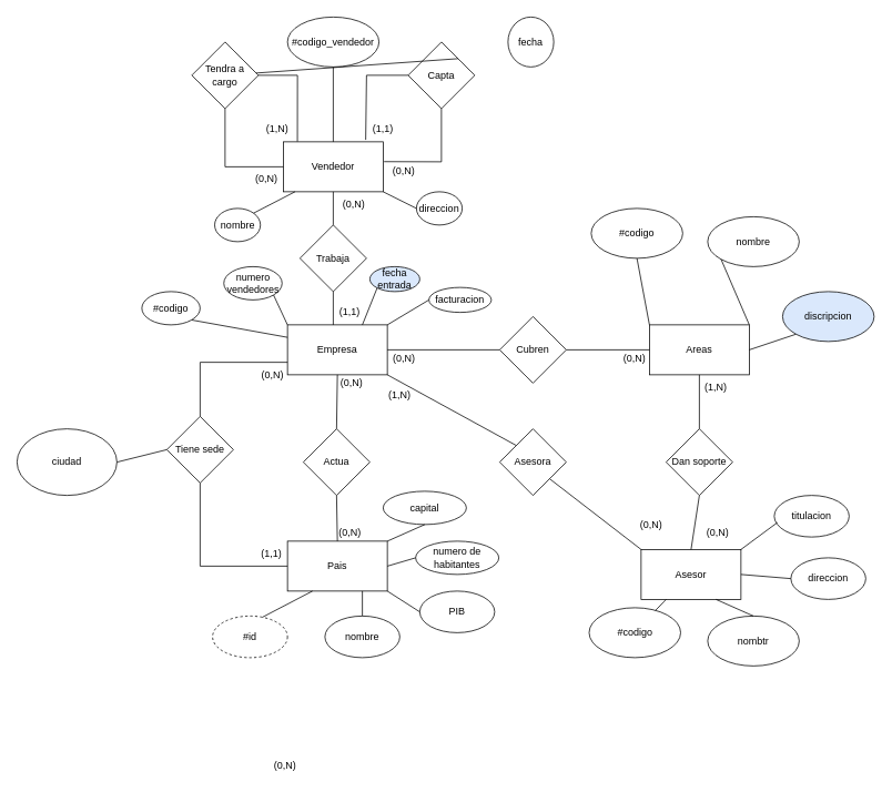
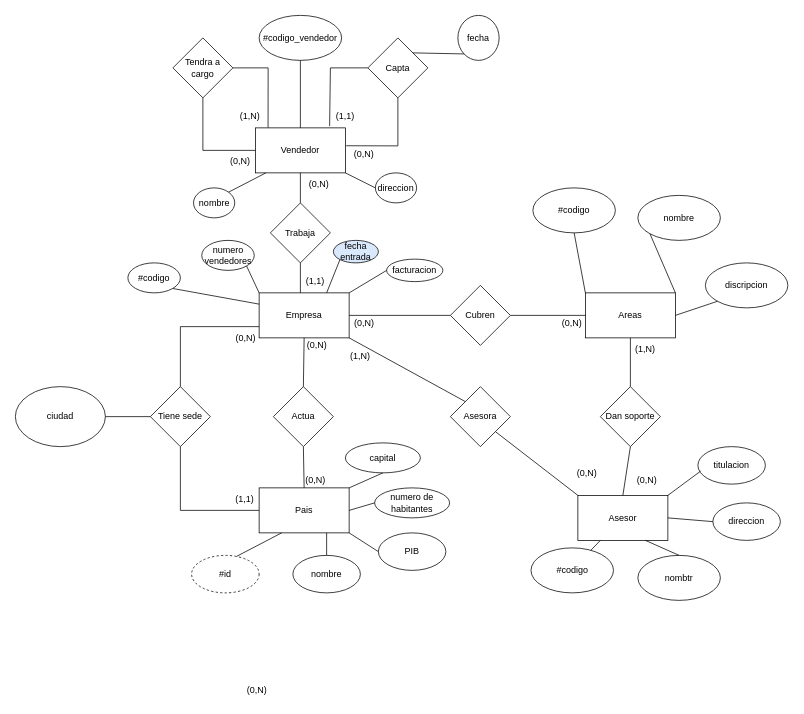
- <mxCell id="59" value="" style="endArrow=none;html=1;rounded=0;exitX=1;exitY=0;exitDx=0;exitDy=0;" edge="1" parent="1" source="3" target="5"><mxGeometry width="50" height="50" relative="1" as="geometry"><mxPoint x="510" y="320" as="sourcePoint" /><mxPoint x="560" y="270" as="targetPoint" /></mxGeometry></mxCell>
+ <mxCell id="59" value="" style="endArrow=none;html=1;rounded=0;exitX=1;exitY=0;exitDx=0;exitDy=0;entryX=0;entryY=1;entryDx=0;entryDy=0;" edge="1" parent="1" source="3" target="58"><mxGeometry width="50" height="50" relative="1" as="geometry"><mxPoint x="510" y="320" as="sourcePoint" /><mxPoint x="560" y="270" as="targetPoint" /></mxGeometry></mxCell>
- <mxCell id="66" value="discripcion" style="ellipse;whiteSpace=wrap;html=1;fillColor=#dae8fc;" vertex="1" parent="1"><mxGeometry x="940" y="350" width="110" height="60" as="geometry" /></mxCell>
+ <mxCell id="66" value="discripcion" style="ellipse;whiteSpace=wrap;html=1;" vertex="1" parent="1"><mxGeometry x="940" y="350" width="110" height="60" as="geometry" /></mxCell>
- <mxCell id="14" value="Tiene sede" style="rhombus;whiteSpace=wrap;html=1;" vertex="1" parent="1"><mxGeometry x="200" y="500" width="80" height="80" as="geometry" /></mxCell>
+ <mxCell id="14" value="Tiene sede" style="rhombus;whiteSpace=wrap;html=1;" vertex="1" parent="1"><mxGeometry x="200" y="515" width="80" height="80" as="geometry" /></mxCell>
